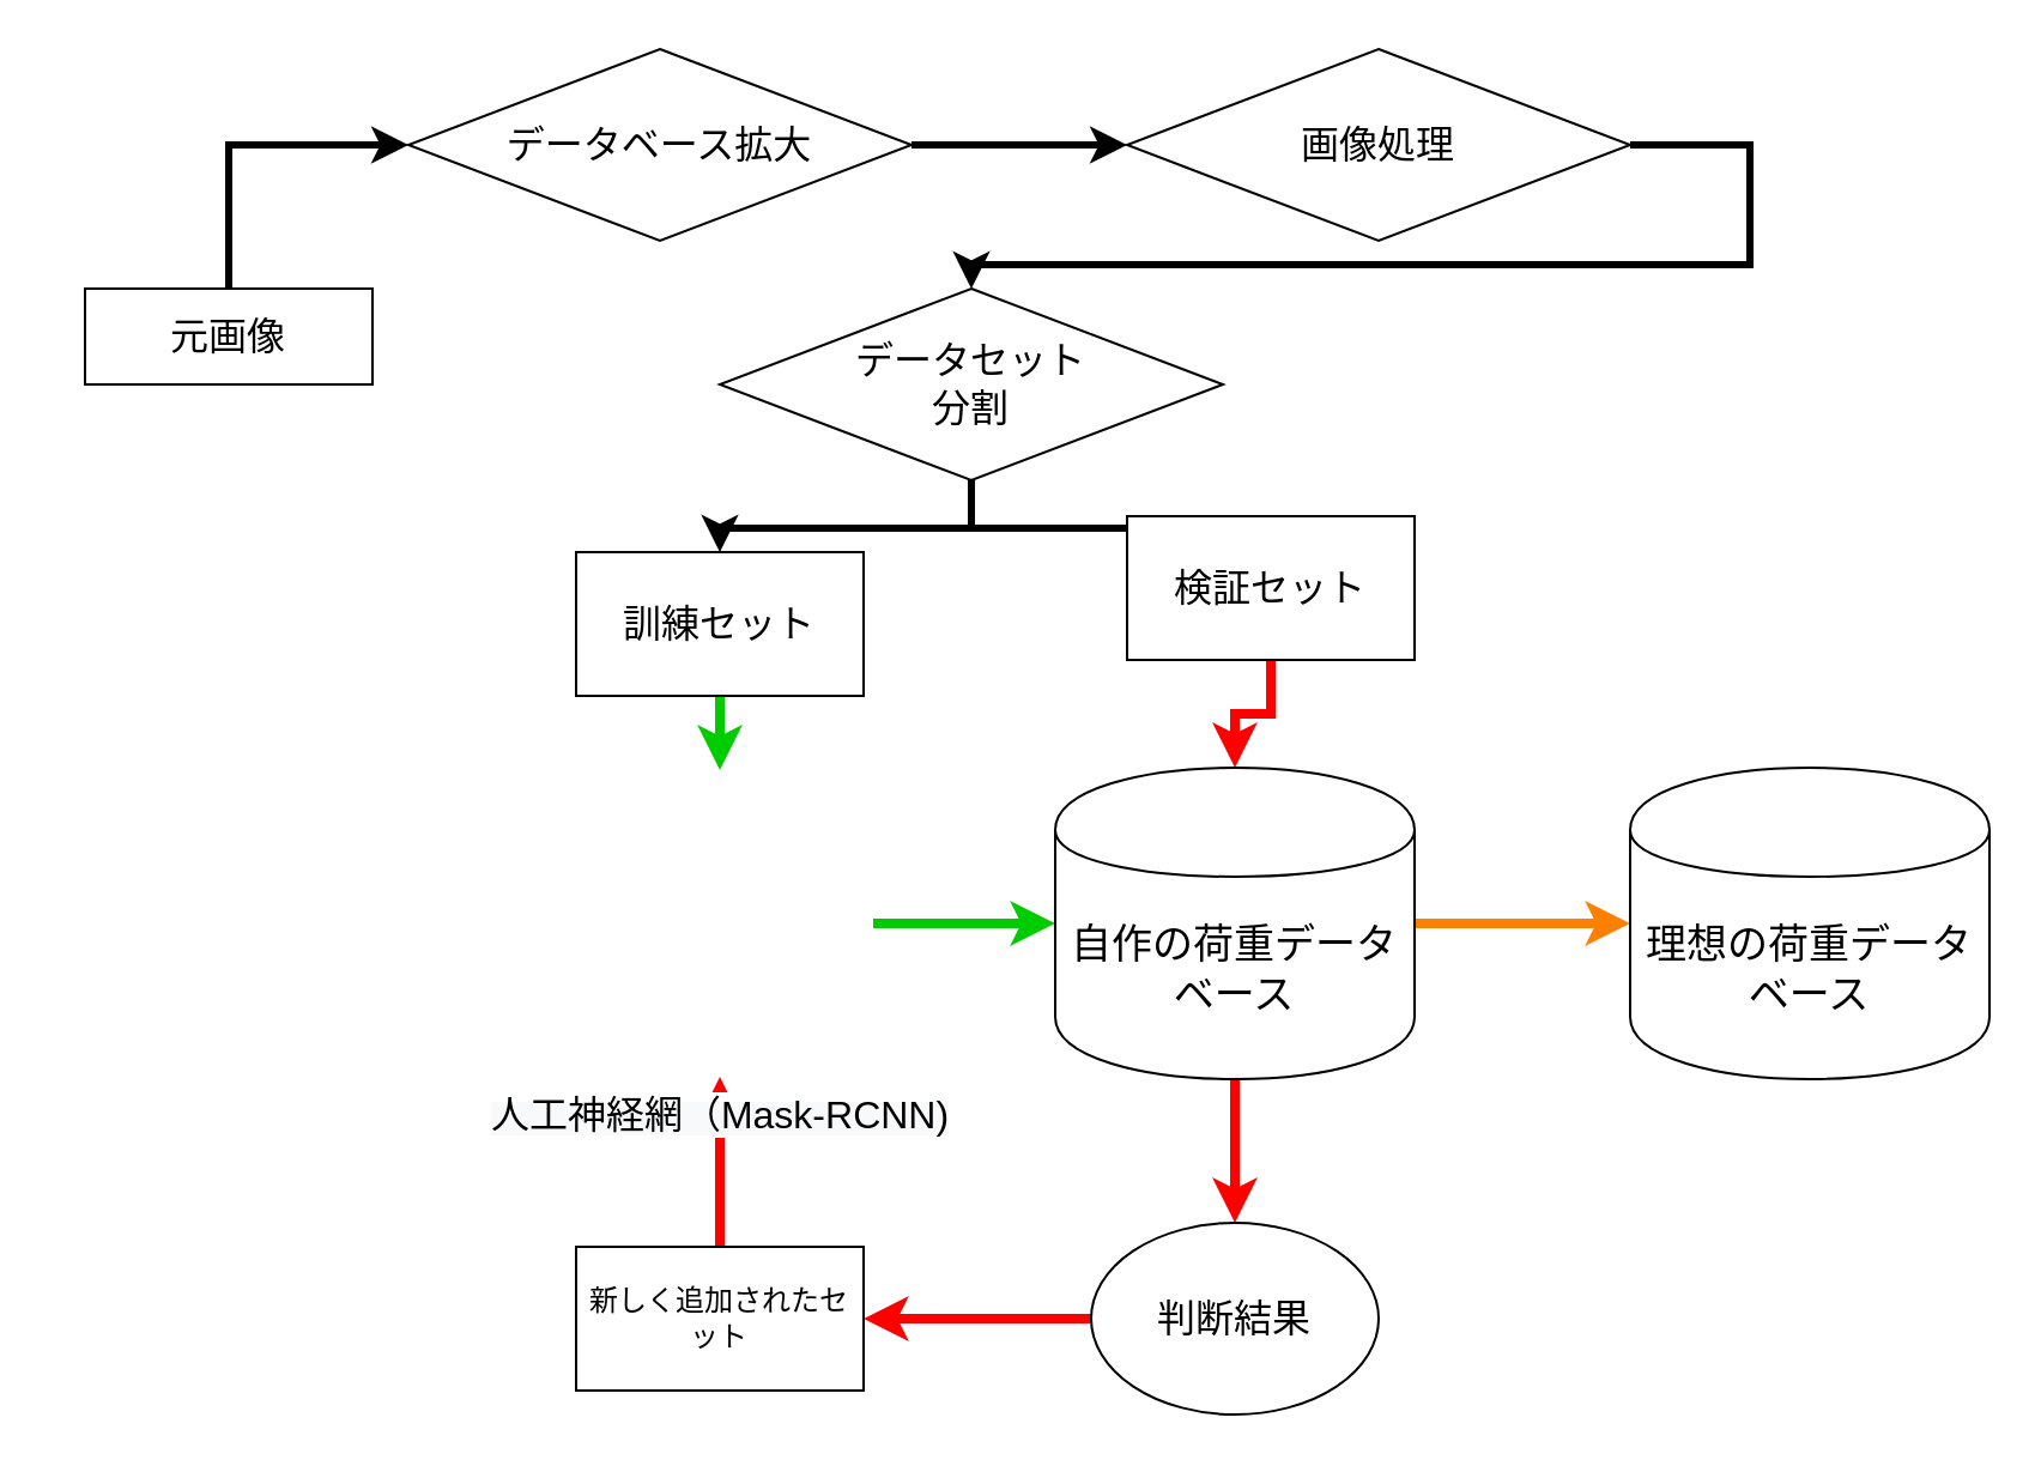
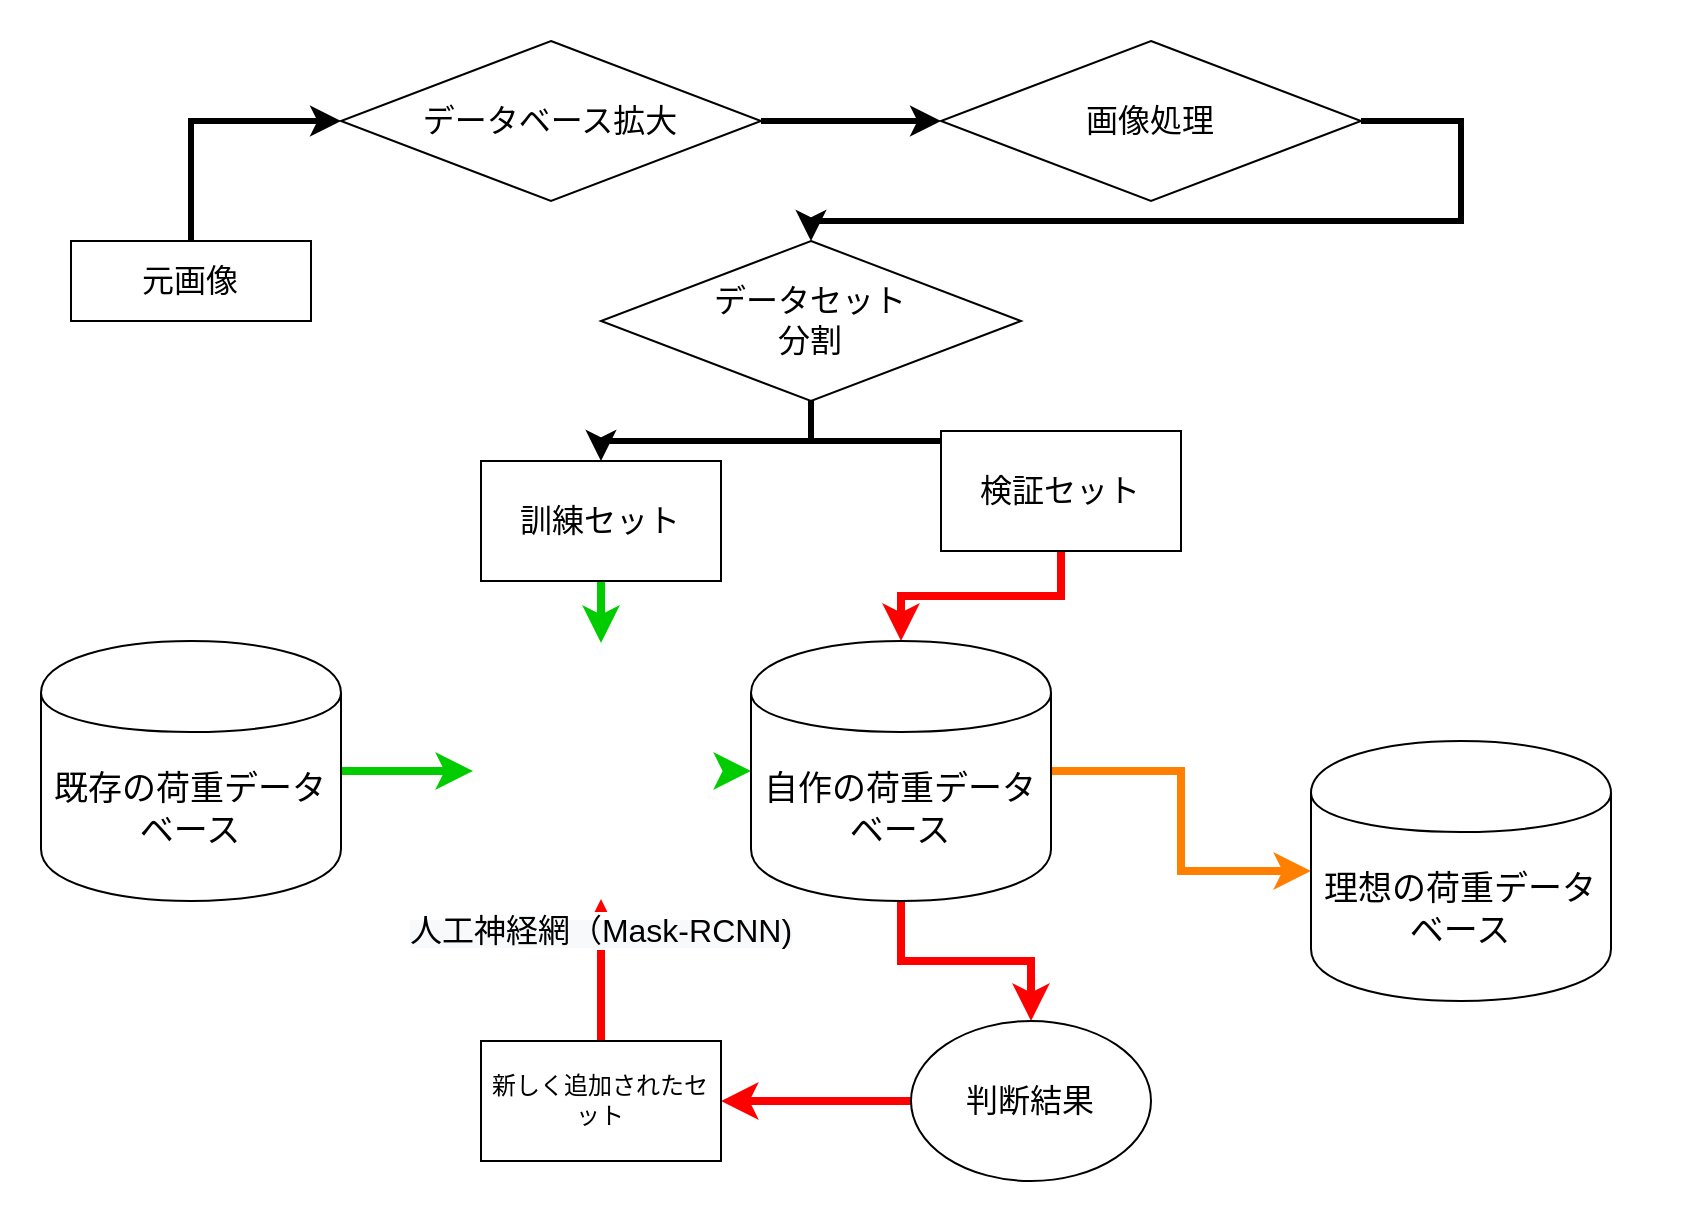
+ <mxCell id="16" value="&lt;font style=&quot;font-size: 17px&quot;&gt;既存の荷重データベース&lt;/font&gt;" style="shape=cylinder;whiteSpace=wrap;html=1;boundedLbl=1;backgroundOutline=1;" parent="1" vertex="1"><mxGeometry x="20" y="320" width="150" height="130" as="geometry" /></mxCell>
+ <mxCell id="15" style="edgeStyle=orthogonalEdgeStyle;rounded=0;orthogonalLoop=1;jettySize=auto;html=1;exitX=1;exitY=0.5;exitDx=0;exitDy=0;entryX=0;entryY=0.5;entryDx=0;entryDy=0;fillColor=#f8cecc;strokeColor=#00CC00;strokeWidth=4;" parent="1" source="16" target="26" edge="1"><mxGeometry relative="1" as="geometry" /></mxCell>
- <mxCell id="19" value="&lt;font style=&quot;font-size: 17px&quot;&gt;自作の荷重データベース&lt;/font&gt;" style="shape=cylinder;whiteSpace=wrap;html=1;boundedLbl=1;backgroundOutline=1;" parent="1" vertex="1"><mxGeometry x="440" y="320" width="150" height="130" as="geometry" /></mxCell>
+ <mxCell id="19" value="&lt;font style=&quot;font-size: 17px&quot;&gt;自作の荷重データベース&lt;/font&gt;" style="shape=cylinder;whiteSpace=wrap;html=1;boundedLbl=1;backgroundOutline=1;" parent="1" vertex="1"><mxGeometry x="375" y="320" width="150" height="130" as="geometry" /></mxCell>
- <mxCell id="24" value="&lt;font style=&quot;font-size: 17px&quot;&gt;理想の荷重データベース&lt;/font&gt;" style="shape=cylinder;whiteSpace=wrap;html=1;boundedLbl=1;backgroundOutline=1;" parent="1" vertex="1"><mxGeometry x="680" y="320" width="150" height="130" as="geometry" /></mxCell>
+ <mxCell id="24" value="&lt;font style=&quot;font-size: 17px&quot;&gt;理想の荷重データベース&lt;/font&gt;" style="shape=cylinder;whiteSpace=wrap;html=1;boundedLbl=1;backgroundOutline=1;" parent="1" vertex="1"><mxGeometry x="655" y="370" width="150" height="130" as="geometry" /></mxCell>
